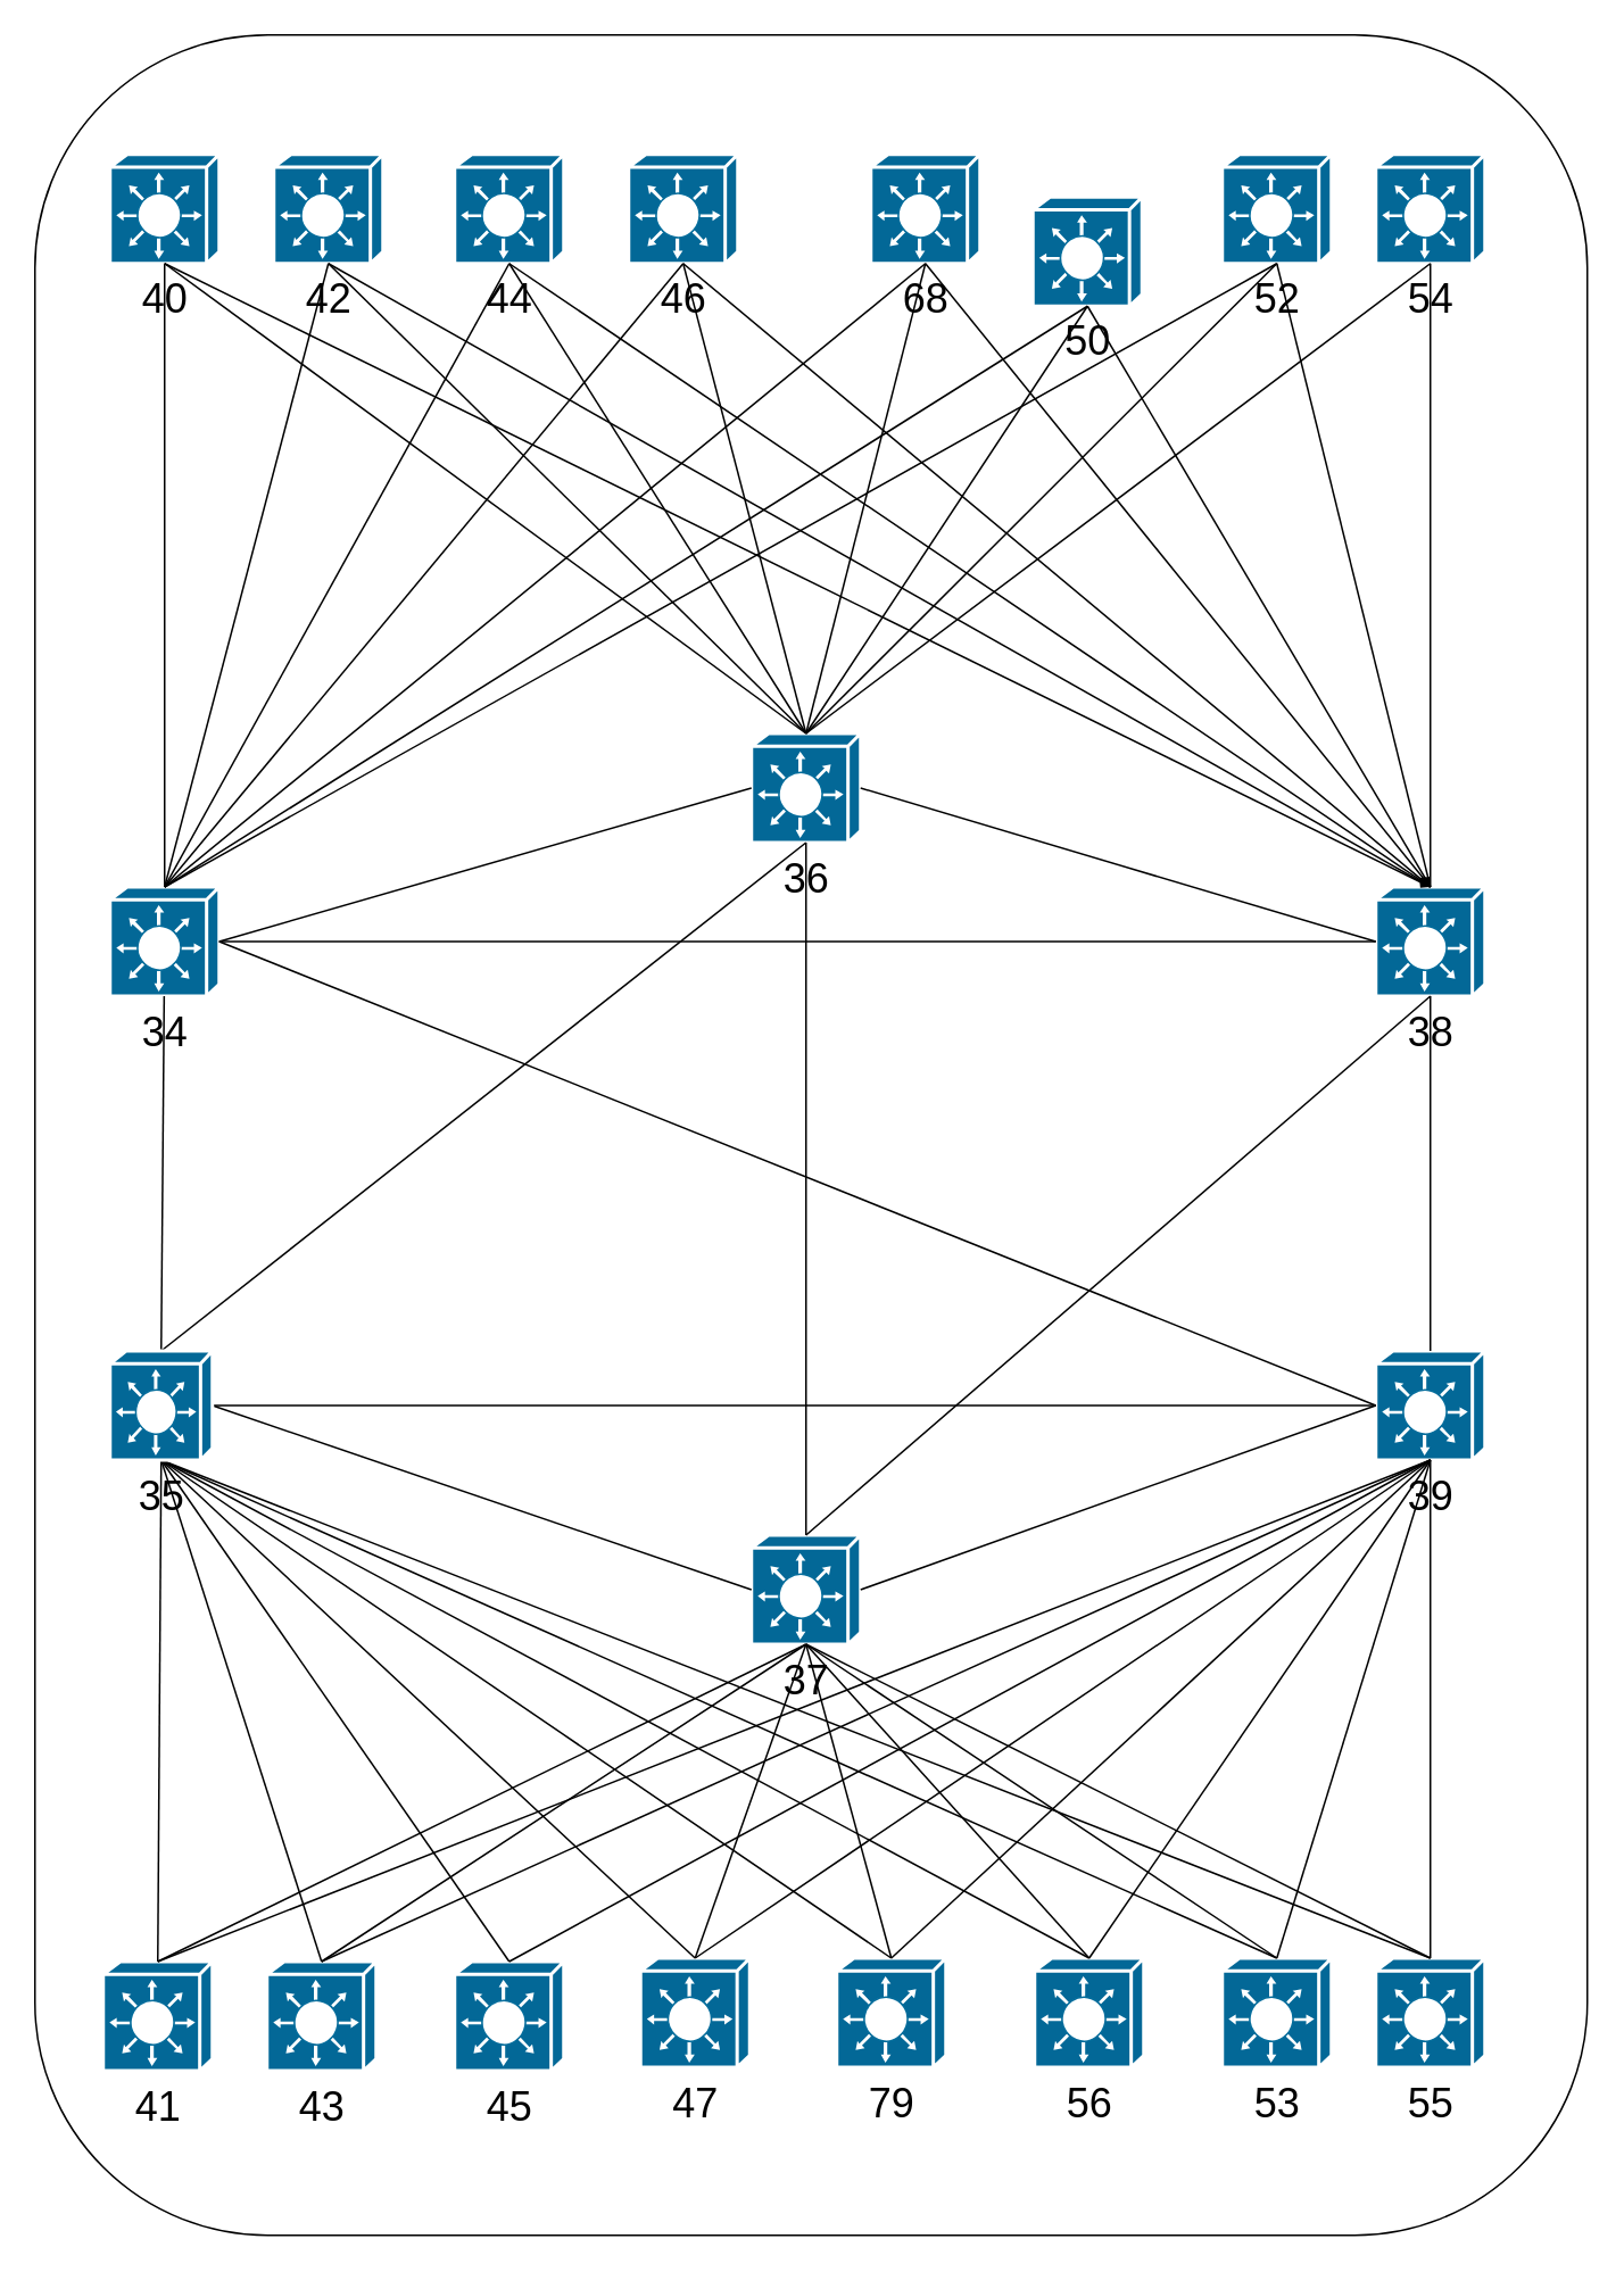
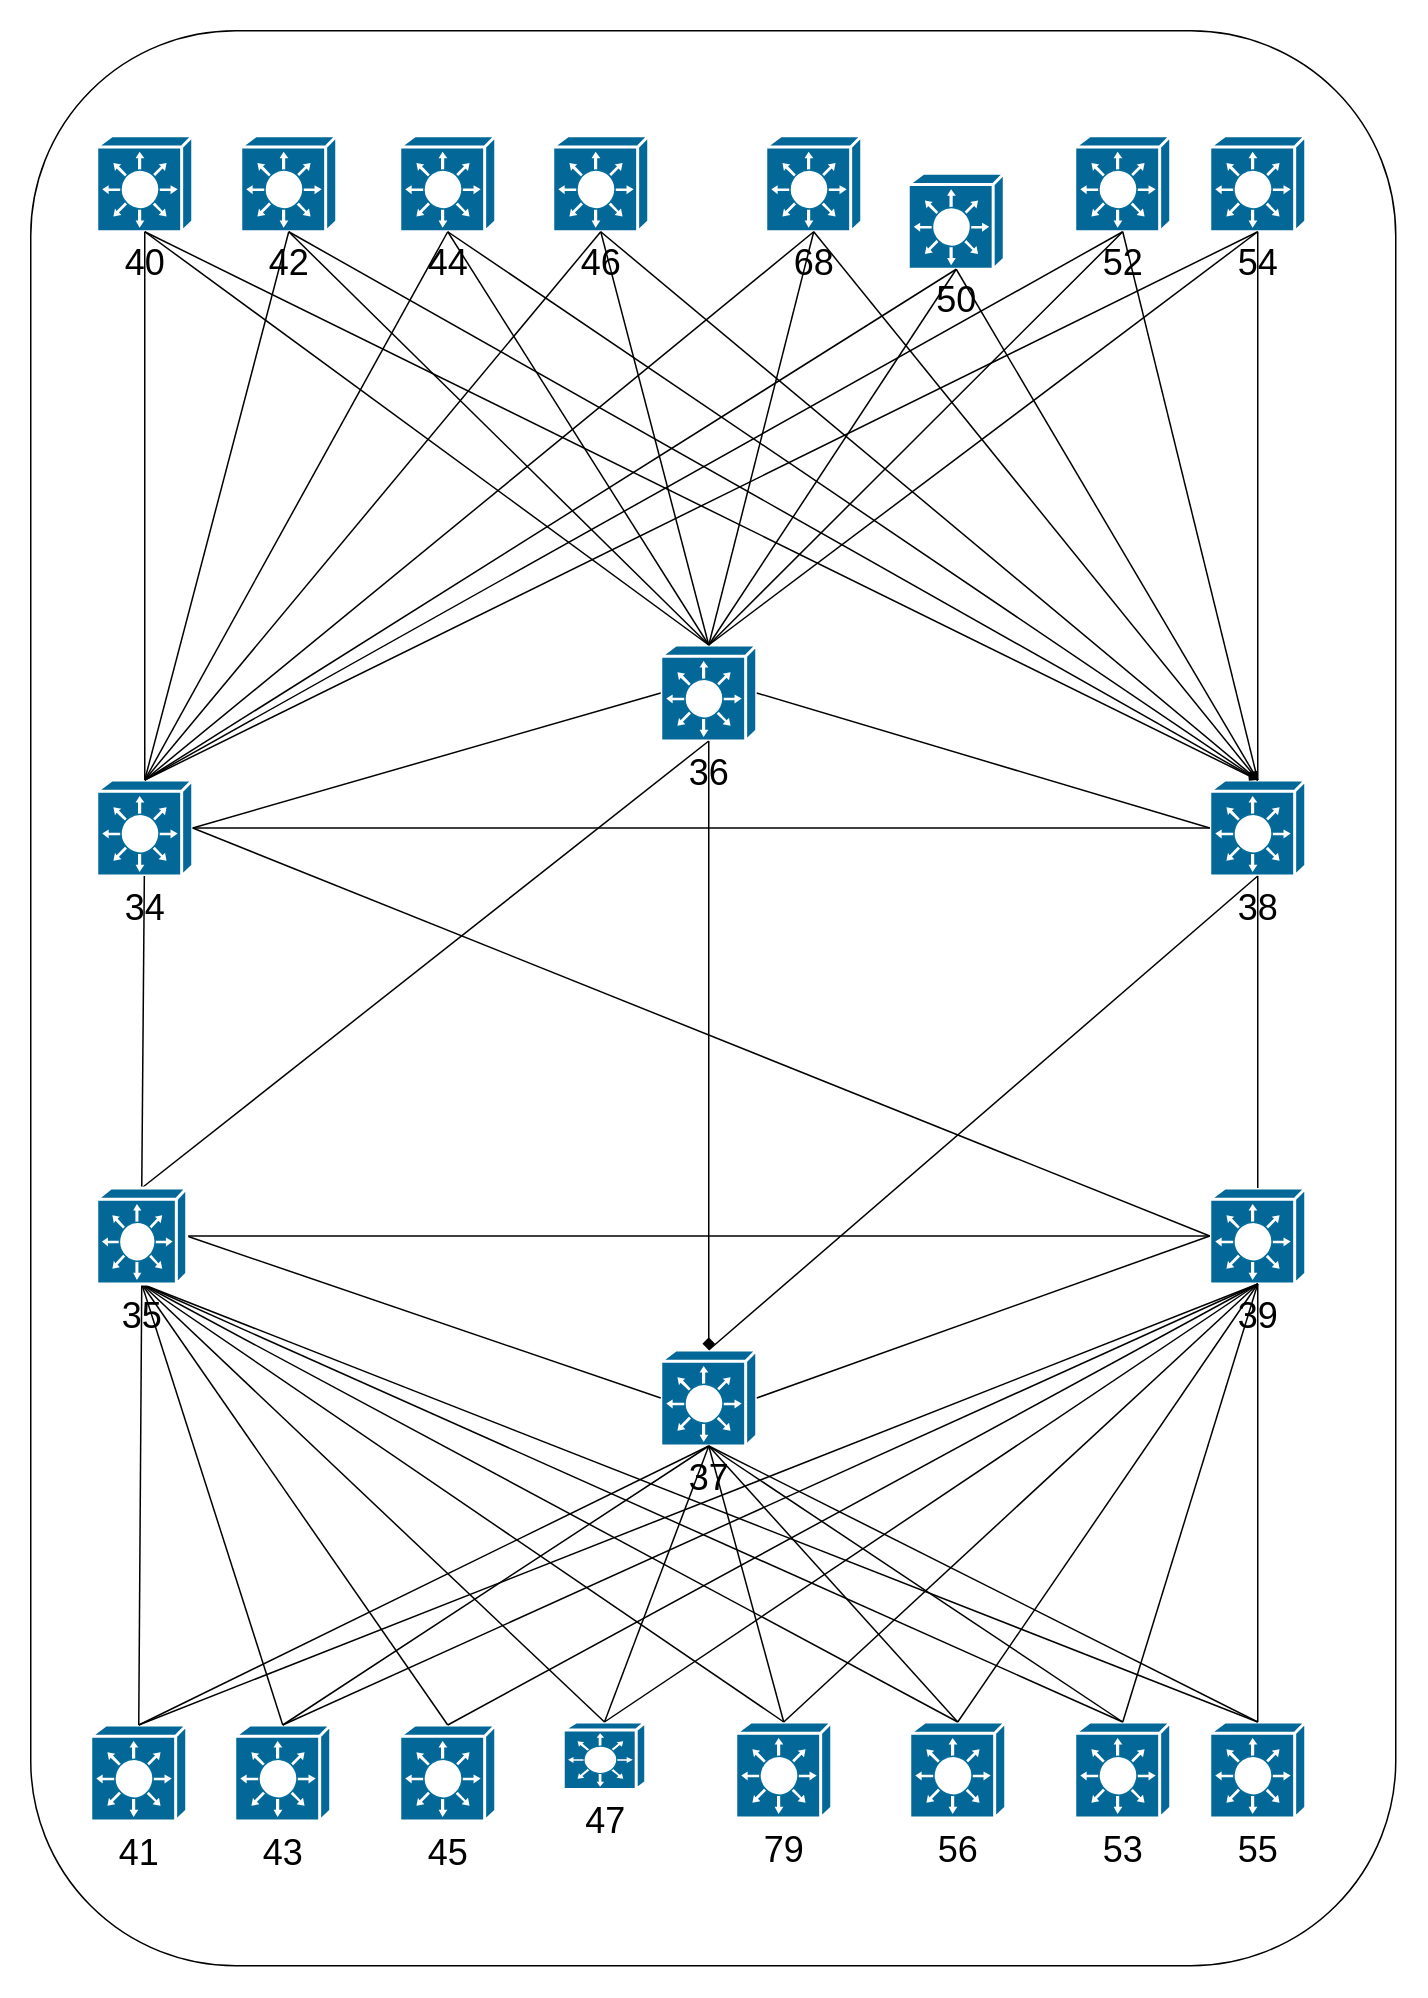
+ <mxCell id="34" value="" style="endArrow=none;html=1;exitX=0.5;exitY=0;exitDx=0;exitDy=0;exitPerimeter=0;entryX=0.5;entryY=1;entryDx=0;entryDy=0;entryPerimeter=0;" parent="1" source="3" target="22" edge="1"><mxGeometry width="50" height="50" relative="1" as="geometry"><mxPoint x="479" y="489.75" as="sourcePoint" /><mxPoint x="529" y="439.75" as="targetPoint" /></mxGeometry></mxCell>
- <mxCell id="46" value="" style="endArrow=none;html=1;exitX=0.5;exitY=1;exitDx=0;exitDy=0;exitPerimeter=0;entryX=0.5;entryY=0;entryDx=0;entryDy=0;entryPerimeter=0;" parent="1" source="4" target="5" edge="1"><mxGeometry width="50" height="50" relative="1" as="geometry"><mxPoint x="919" y="439.75" as="sourcePoint" /><mxPoint x="969" y="389.75" as="targetPoint" /></mxGeometry></mxCell>
+ <mxCell id="46" value="" style="endArrow=diamond;html=1;exitX=0.5;exitY=1;exitDx=0;exitDy=0;exitPerimeter=0;entryX=0.5;entryY=0;entryDx=0;entryDy=0;entryPerimeter=0;" parent="1" source="4" target="5" edge="1"><mxGeometry width="50" height="50" relative="1" as="geometry"><mxPoint x="919" y="439.75" as="sourcePoint" /><mxPoint x="969" y="389.75" as="targetPoint" /></mxGeometry></mxCell>
- <mxCell id="15" value="&lt;font style=&quot;font-size: 24px&quot;&gt;47&lt;/font&gt;" style="shape=mxgraph.cisco.switches.layer_3_switch;html=1;pointerEvents=1;dashed=0;fillColor=#036897;strokeColor=#ffffff;strokeWidth=2;verticalLabelPosition=bottom;verticalAlign=top;align=center;outlineConnect=0;" parent="1" vertex="1"><mxGeometry x="375" y="1147.5" width="64" height="64" as="geometry" /></mxCell>
+ <mxCell id="15" value="&lt;font style=&quot;font-size: 24px&quot;&gt;47&lt;/font&gt;" style="shape=mxgraph.cisco.switches.layer_3_switch;html=1;pointerEvents=1;dashed=0;fillColor=#036897;strokeColor=#ffffff;strokeWidth=2;verticalLabelPosition=bottom;verticalAlign=top;align=center;outlineConnect=0;" parent="1" vertex="1"><mxGeometry x="375" y="1147.5" width="55" height="45" as="geometry" /></mxCell>
